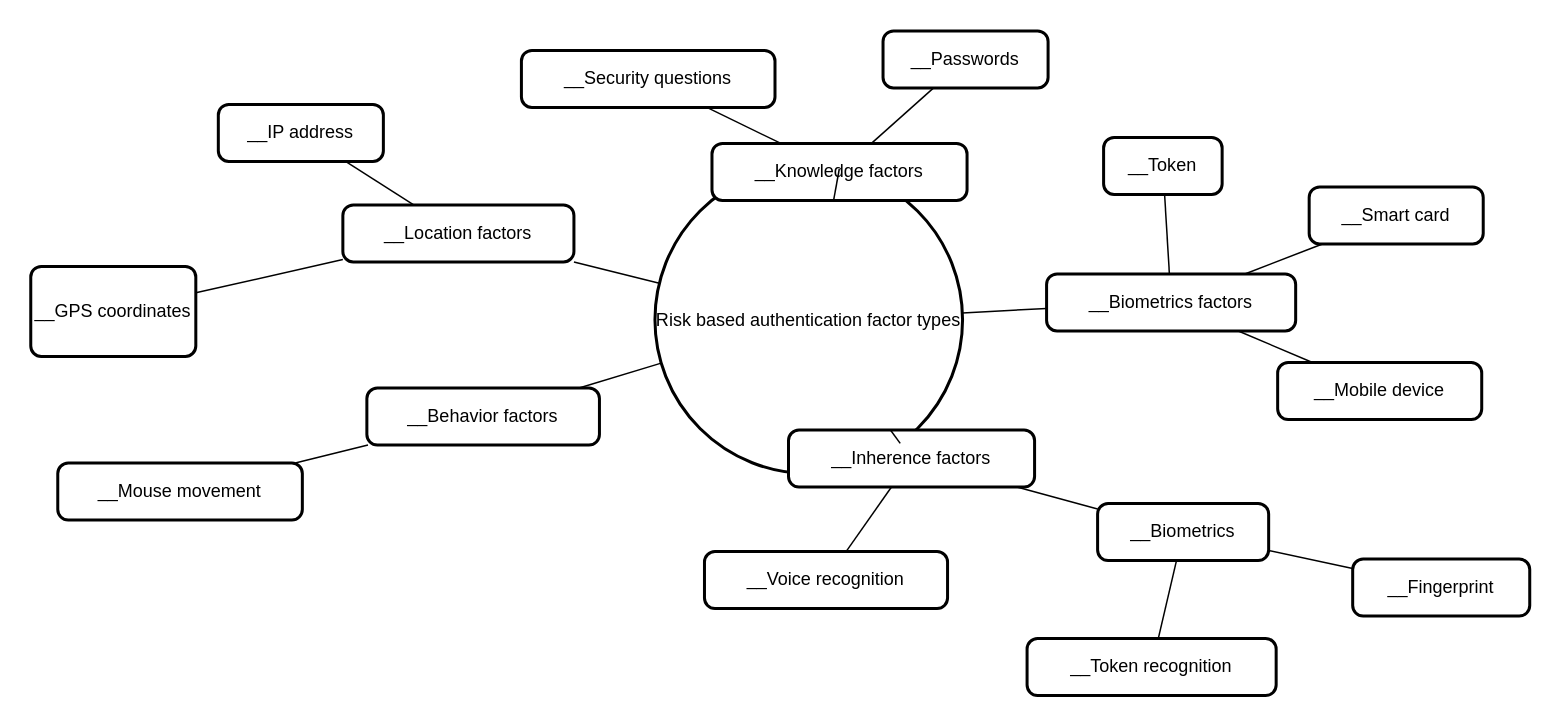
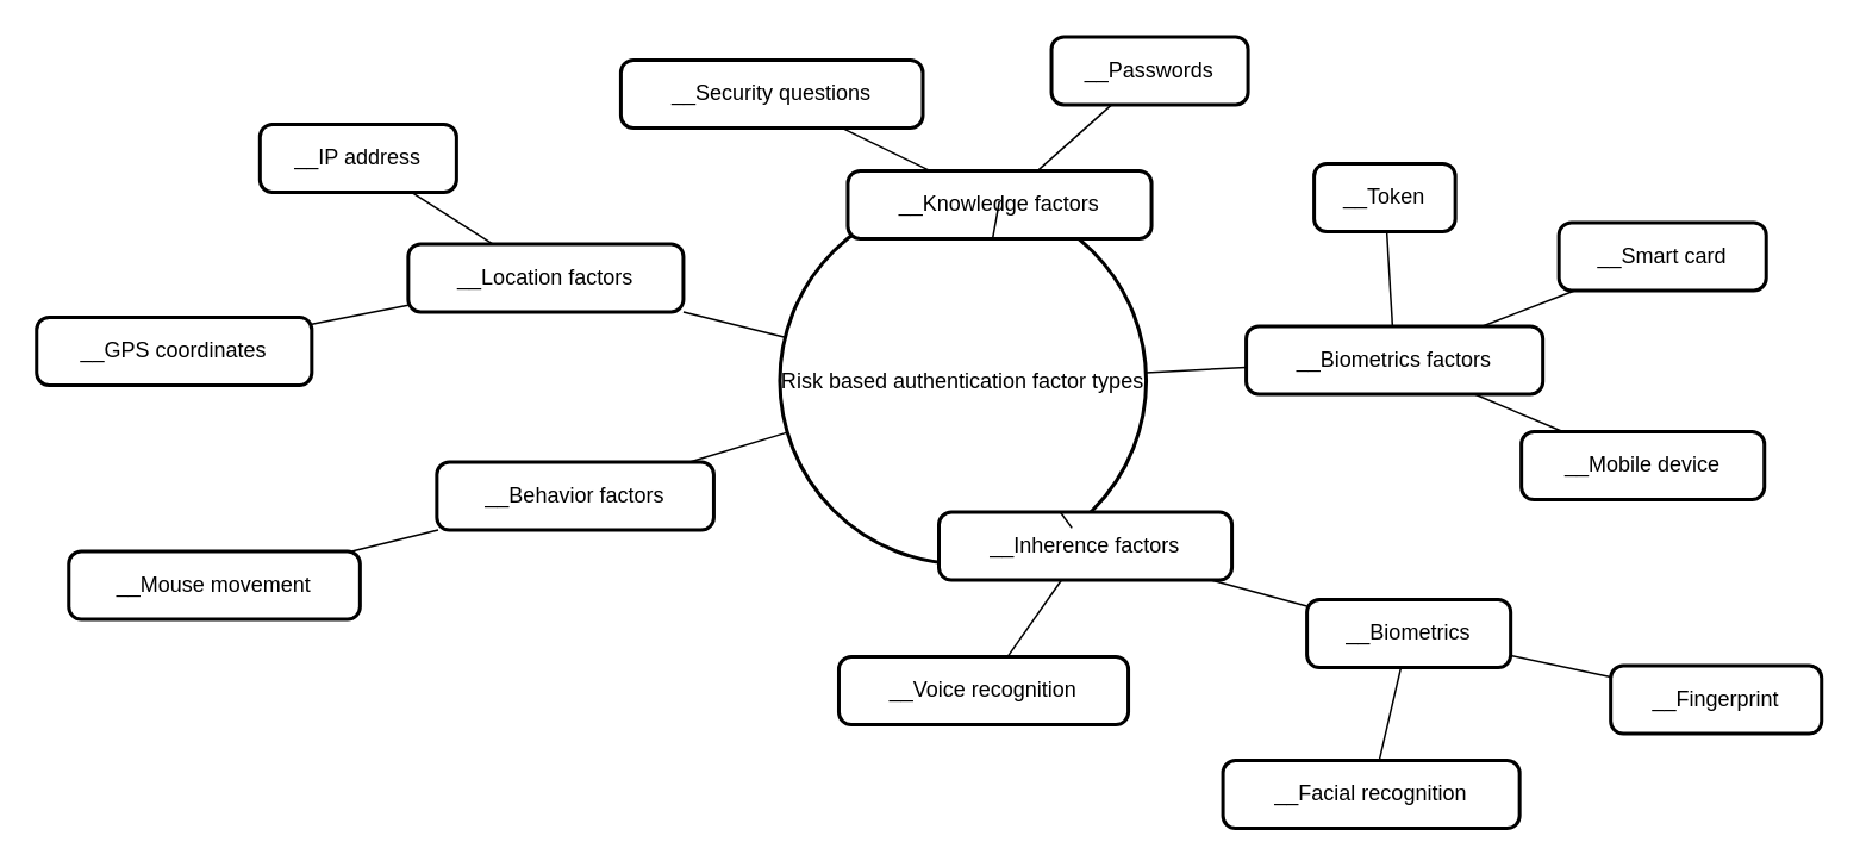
- <mxCell id="16" value="__GPS coordinates" style="rounded=1;absoluteArcSize=1;arcSize=14;whiteSpace=wrap;strokeWidth=2;" vertex="1" parent="1"><mxGeometry x="20" y="177" width="110" height="60" as="geometry" /></mxCell>
+ <mxCell id="16" value="__GPS coordinates" style="rounded=1;absoluteArcSize=1;arcSize=14;whiteSpace=wrap;strokeWidth=2;" vertex="1" parent="1"><mxGeometry x="20" y="177" width="154" height="38" as="geometry" /></mxCell>
- <mxCell id="13" value="__Token recognition" style="rounded=1;absoluteArcSize=1;arcSize=14;whiteSpace=wrap;strokeWidth=2;" vertex="1" parent="1"><mxGeometry x="684" y="425" width="166" height="38" as="geometry" /></mxCell>
+ <mxCell id="13" value="__Facial recognition" style="rounded=1;absoluteArcSize=1;arcSize=14;whiteSpace=wrap;strokeWidth=2;" vertex="1" parent="1"><mxGeometry x="684" y="425" width="166" height="38" as="geometry" /></mxCell>
